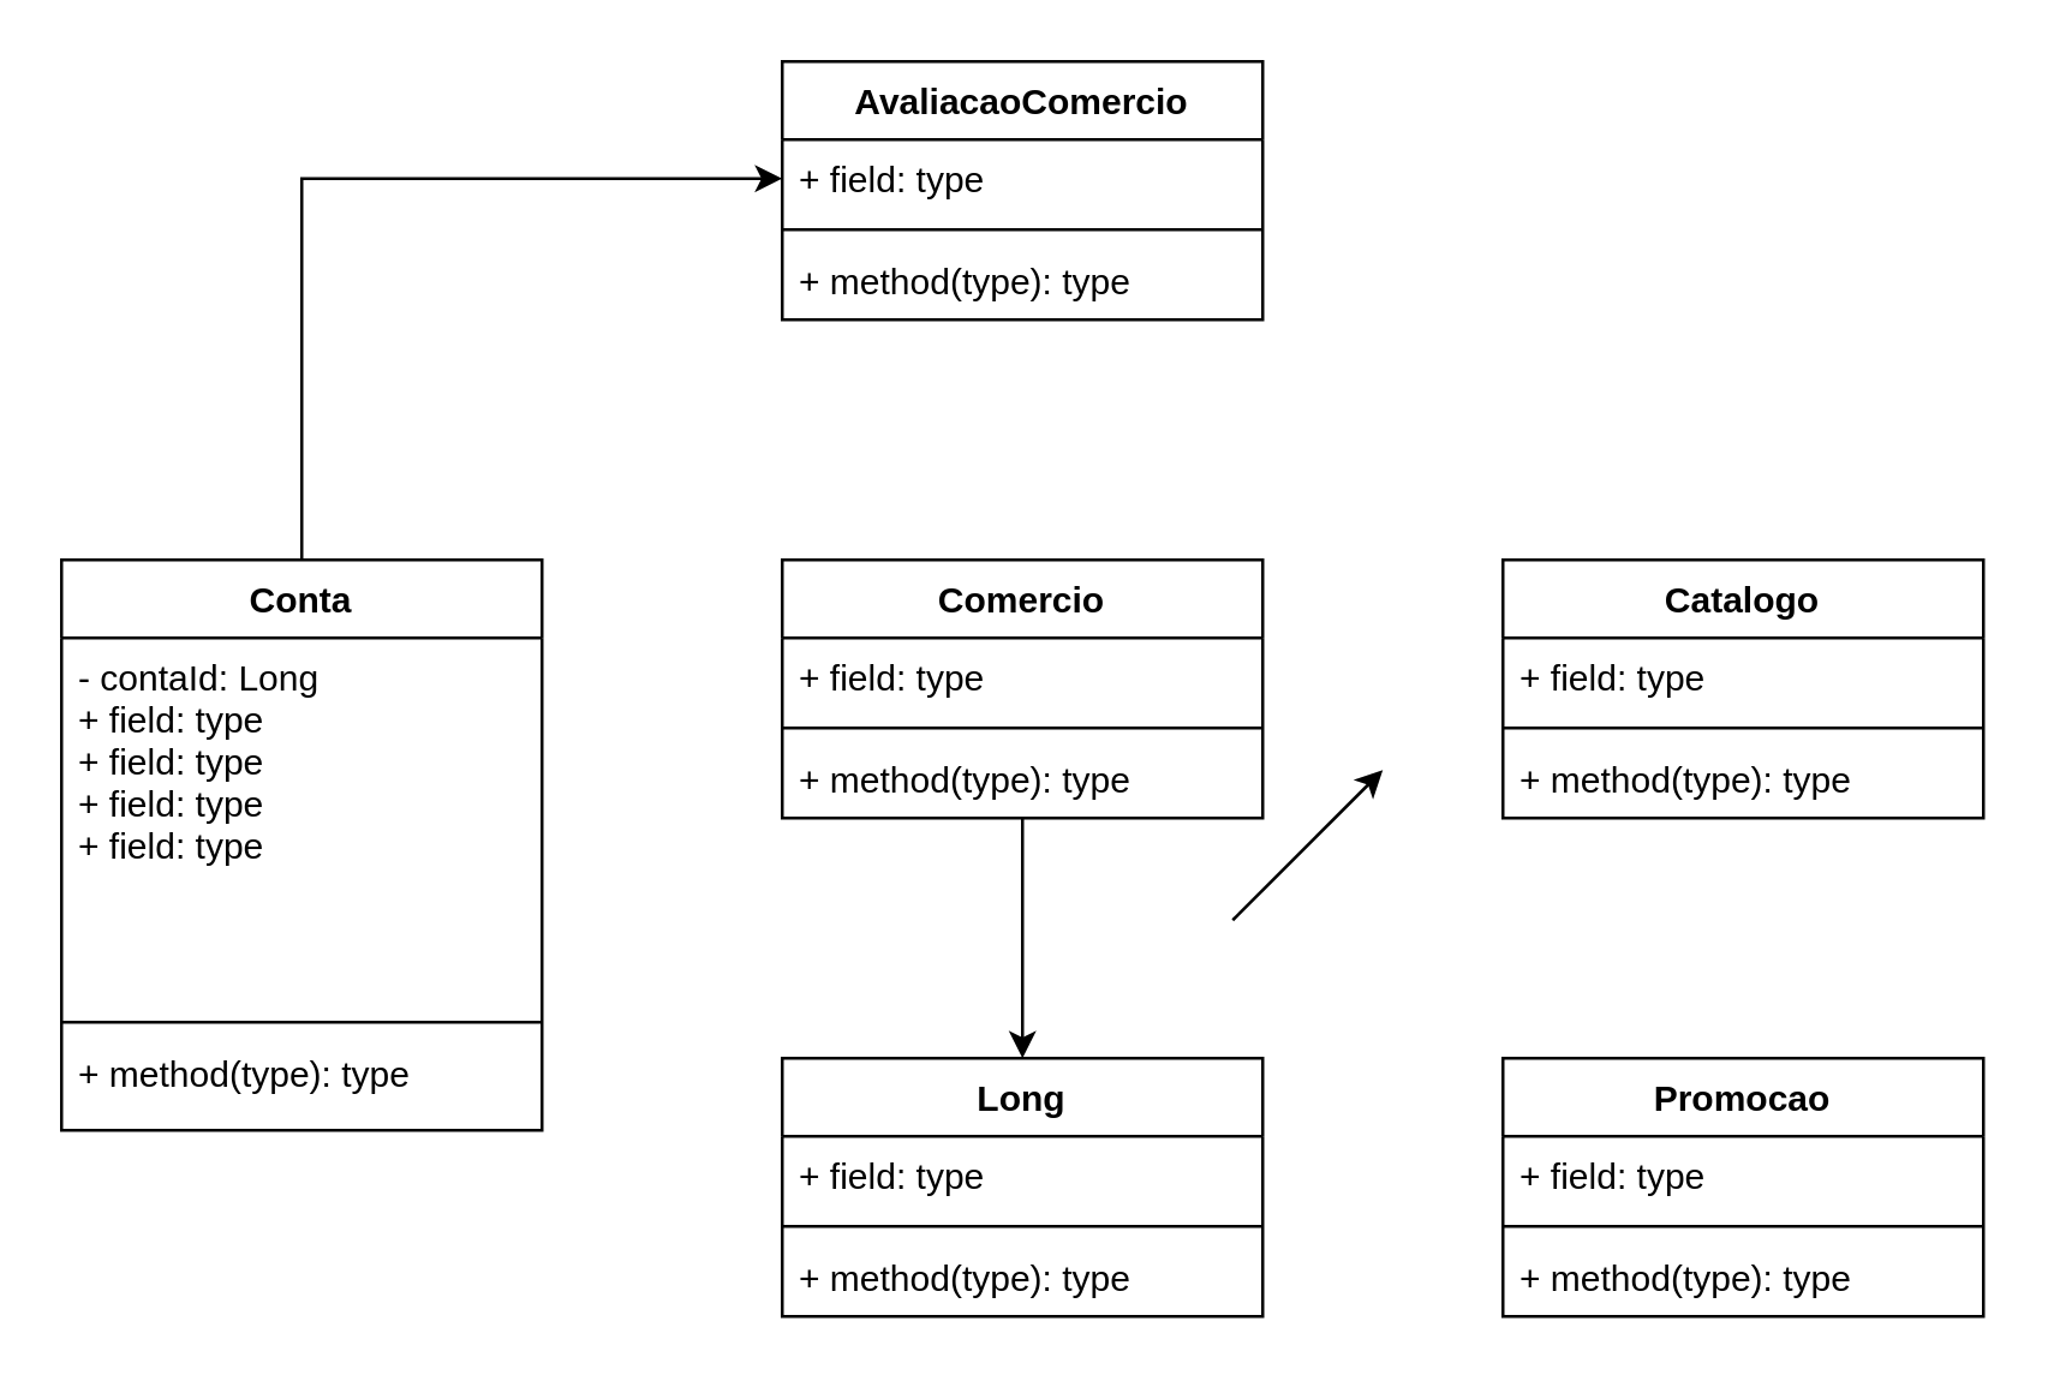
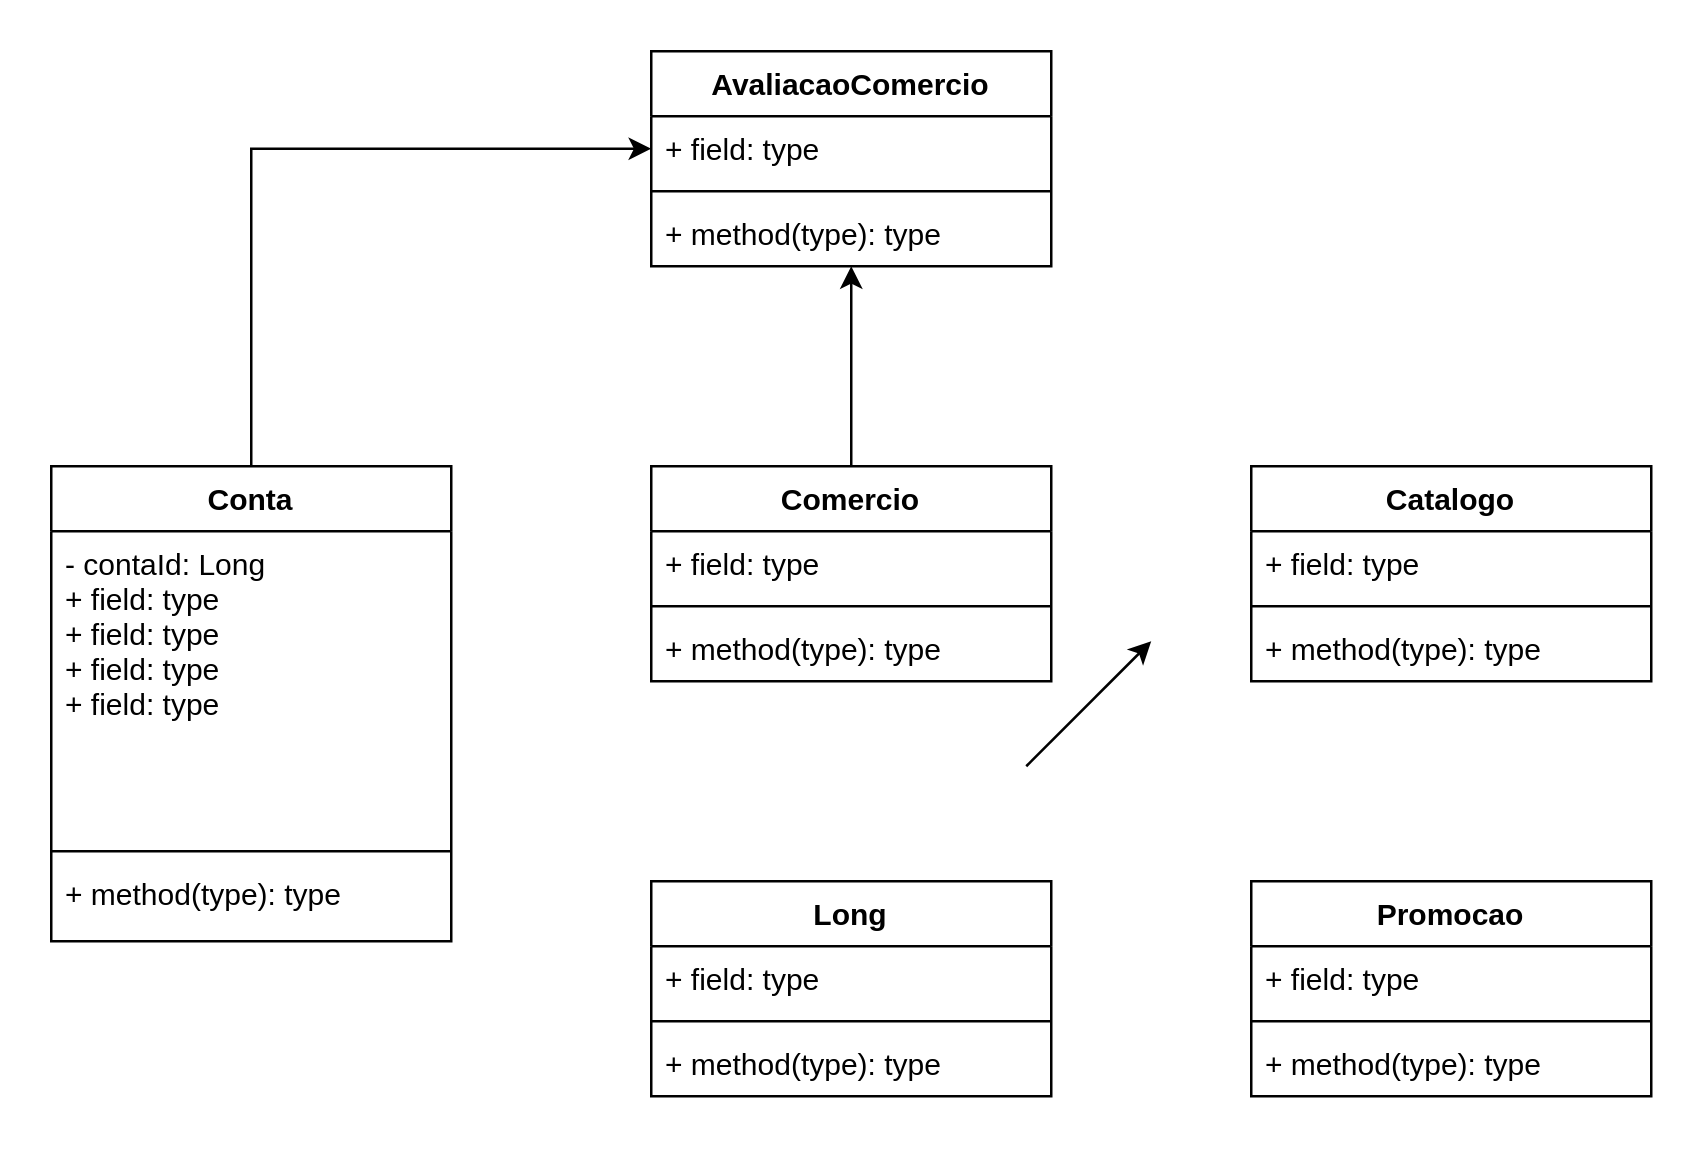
+ <mxCell id="8" value="" style="edgeStyle=orthogonalEdgeStyle;rounded=0;orthogonalLoop=1;jettySize=auto;html=1;strokeColor=#000000;" edge="1" parent="1" source="9" target="25"><mxGeometry relative="1" as="geometry" /></mxCell>
- <mxCell id="7" value="" style="edgeStyle=orthogonalEdgeStyle;rounded=0;orthogonalLoop=1;jettySize=auto;html=1;" edge="1" parent="1" source="9" target="21"><mxGeometry relative="1" as="geometry" /></mxCell>
